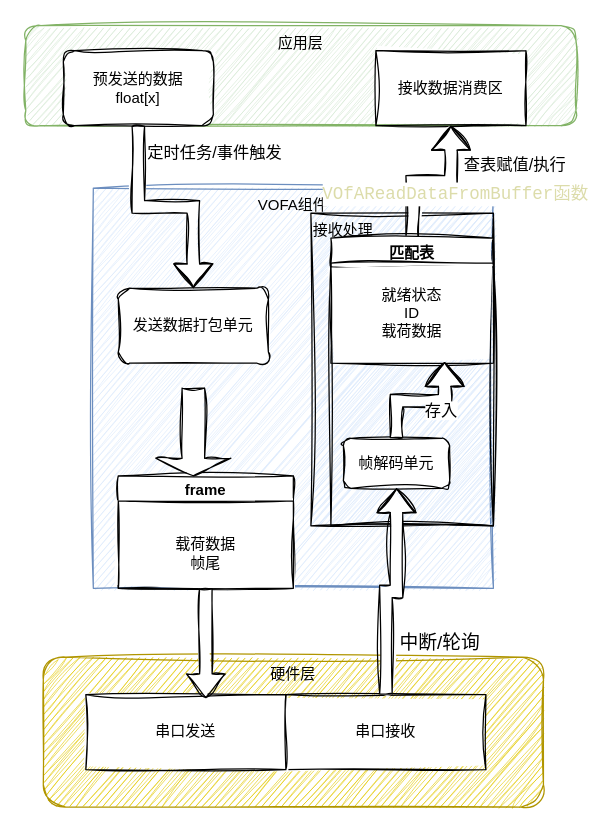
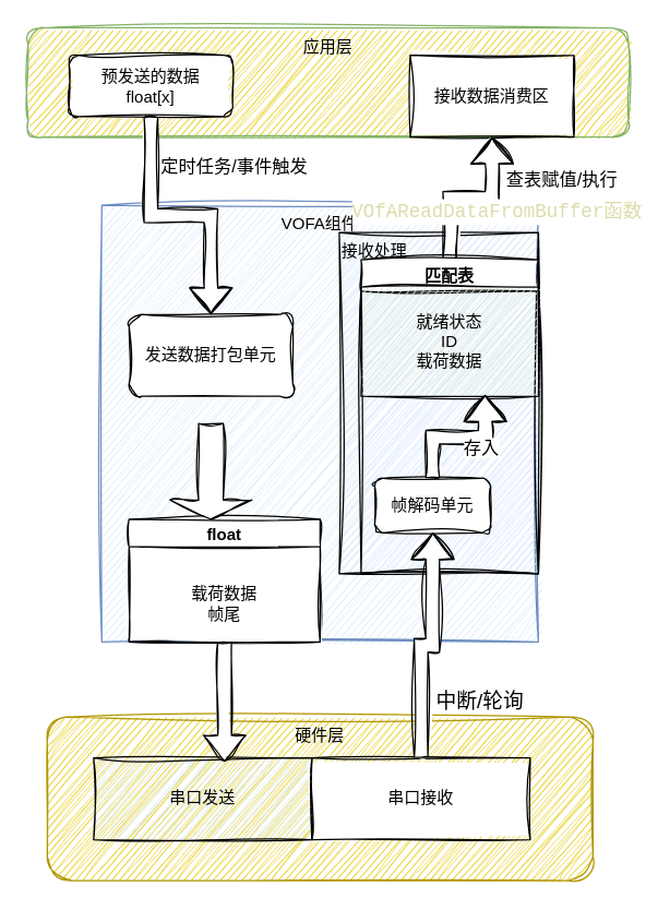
- <mxCell id="9" value="应用层" style="rounded=1;whiteSpace=wrap;html=1;verticalAlign=top;fillColor=#d5e8d4;strokeColor=#82b366;sketch=1;curveFitting=1;jiggle=2;" parent="1" vertex="1"><mxGeometry x="20" y="20" width="440" height="80" as="geometry" /></mxCell>
+ <mxCell id="9" value="应用层" style="rounded=1;whiteSpace=wrap;html=1;verticalAlign=top;fillColor=#e3c800;strokeColor=#82b366;sketch=1;curveFitting=1;jiggle=2;" parent="1" vertex="1"><mxGeometry x="20" y="20" width="440" height="80" as="geometry" /></mxCell>
- <mxCell id="15" value="预发送的数据&lt;div&gt;float[x]&lt;/div&gt;" style="rounded=1;whiteSpace=wrap;html=1;sketch=1;curveFitting=1;jiggle=2;" parent="1" vertex="1"><mxGeometry x="50" y="40" width="120" height="60" as="geometry" /></mxCell>
+ <mxCell id="15" value="预发送的数据&lt;div&gt;float[x]&lt;/div&gt;" style="rounded=1;whiteSpace=wrap;html=1;sketch=1;curveFitting=1;jiggle=2;" parent="1" vertex="1"><mxGeometry x="50" y="40" width="120" height="45" as="geometry" /></mxCell>
- <mxCell id="20" value="就绪状态&lt;div&gt;ID&lt;/div&gt;&lt;div&gt;载荷数据&lt;/div&gt;" style="rounded=0;whiteSpace=wrap;html=1;sketch=1;curveFitting=1;jiggle=2;" parent="19" vertex="1"><mxGeometry y="20" width="130" height="80" as="geometry" /></mxCell>
+ <mxCell id="20" value="就绪状态&lt;div&gt;ID&lt;/div&gt;&lt;div&gt;载荷数据&lt;/div&gt;" style="rounded=0;whiteSpace=wrap;html=1;sketch=1;curveFitting=1;jiggle=2;fillColor=#d5e8d4;" parent="19" vertex="1"><mxGeometry y="20" width="130" height="80" as="geometry" /></mxCell>
- <mxCell id="7" value="frame" style="swimlane;whiteSpace=wrap;html=1;sketch=1;curveFitting=1;jiggle=2;" parent="1" vertex="1"><mxGeometry x="94" y="380" width="140" height="90" as="geometry" /></mxCell>
+ <mxCell id="7" value="float" style="swimlane;whiteSpace=wrap;html=1;sketch=1;curveFitting=1;jiggle=2;" parent="1" vertex="1"><mxGeometry x="94" y="380" width="140" height="90" as="geometry" /></mxCell>
- <mxCell id="6" value="串口发送" style="rounded=0;whiteSpace=wrap;html=1;sketch=1;curveFitting=1;jiggle=2;" parent="1" vertex="1"><mxGeometry x="68" y="555" width="160" height="60" as="geometry" /></mxCell>
+ <mxCell id="6" value="串口发送" style="rounded=0;whiteSpace=wrap;html=1;sketch=1;curveFitting=1;jiggle=2;fillColor=#dae8fc;" parent="1" vertex="1"><mxGeometry x="68" y="555" width="160" height="60" as="geometry" /></mxCell>
